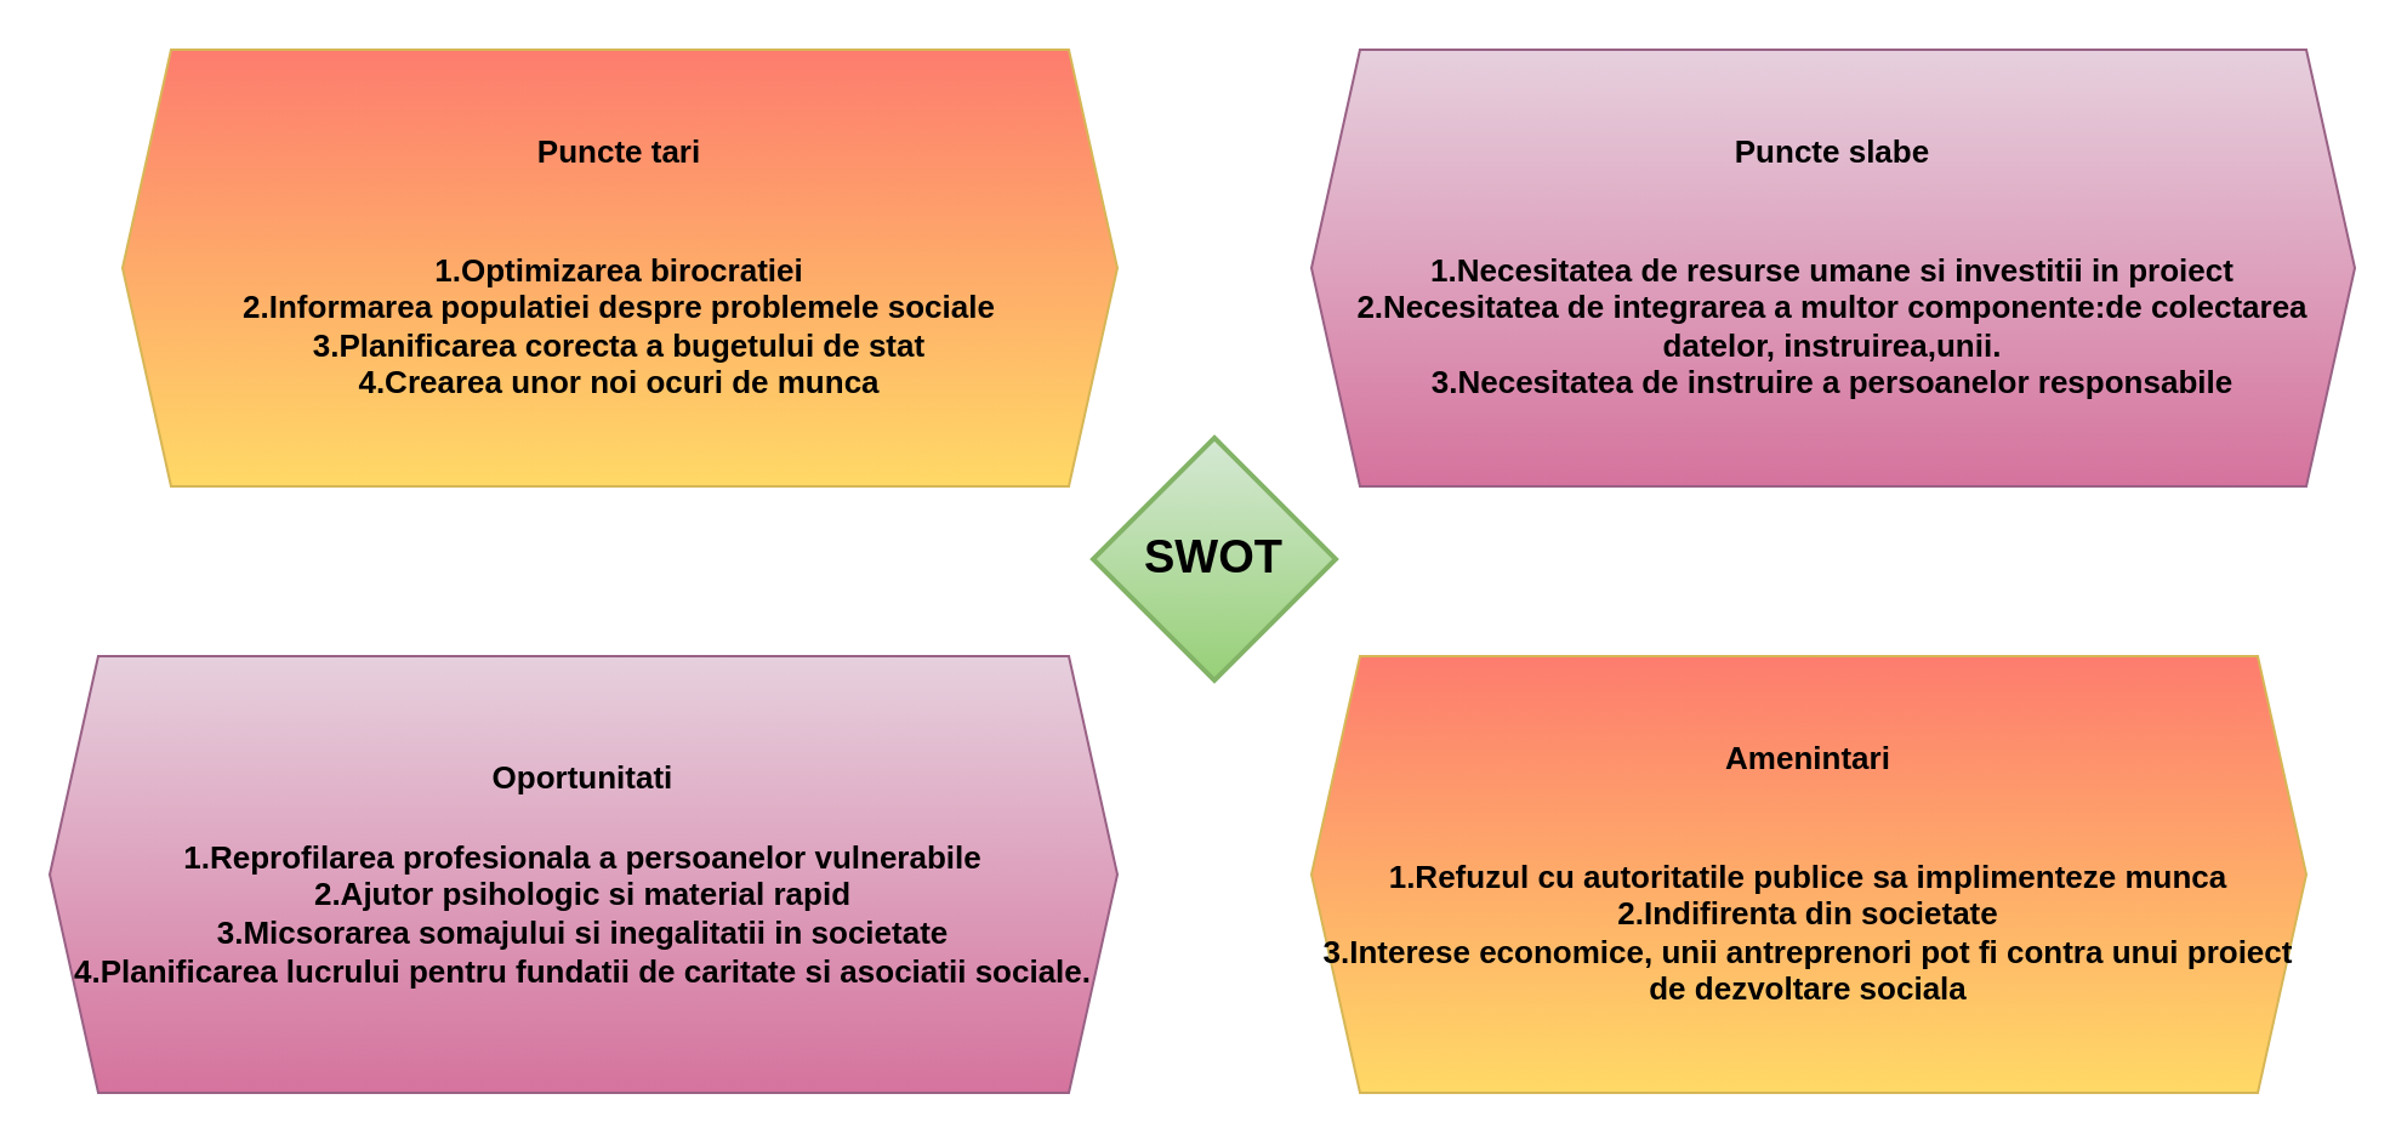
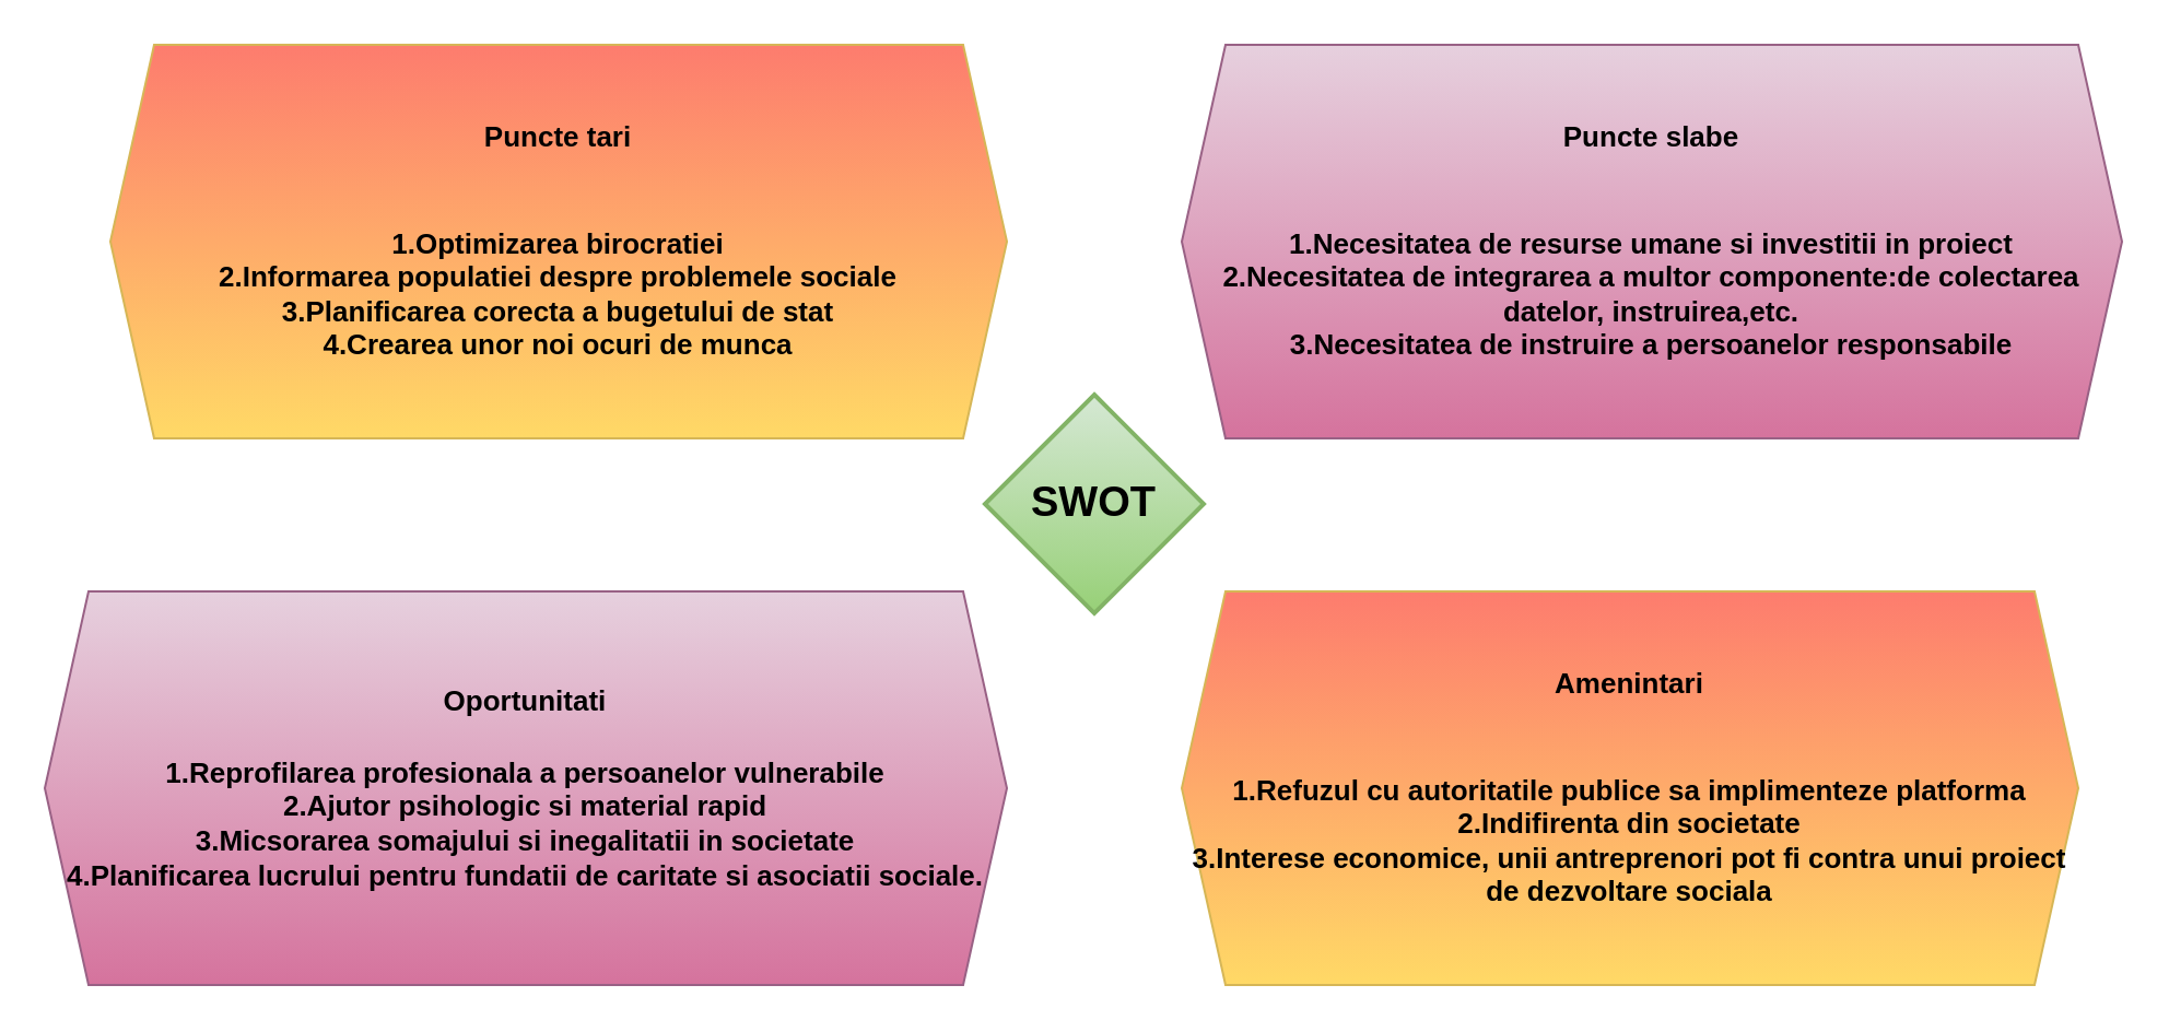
- <mxCell id="4" value="&lt;h4 style=&quot;font-size: 13px&quot;&gt;&lt;font style=&quot;font-size: 13px&quot;&gt;Puncte slabe&lt;/font&gt;&lt;/h4&gt;&lt;h4 style=&quot;font-size: 13px&quot;&gt;&lt;font style=&quot;font-size: 13px&quot;&gt;&lt;br&gt;1.Necesitatea de resurse umane si investitii in proiect&lt;br&gt;2.Necesitatea de integrarea a multor componente:de colectarea datelor, instruirea,unii.&lt;br&gt;3.Necesitatea de instruire a persoanelor responsabile&lt;/font&gt;&lt;/h4&gt;" style="shape=hexagon;perimeter=hexagonPerimeter2;whiteSpace=wrap;html=1;fixedSize=1;gradientColor=#d5739d;fillColor=#e6d0de;strokeColor=#996185;" vertex="1" parent="1"><mxGeometry x="540" y="20" width="430" height="180" as="geometry" /></mxCell>
+ <mxCell id="4" value="&lt;h4 style=&quot;font-size: 13px&quot;&gt;&lt;font style=&quot;font-size: 13px&quot;&gt;Puncte slabe&lt;/font&gt;&lt;/h4&gt;&lt;h4 style=&quot;font-size: 13px&quot;&gt;&lt;font style=&quot;font-size: 13px&quot;&gt;&lt;br&gt;1.Necesitatea de resurse umane si investitii in proiect&lt;br&gt;2.Necesitatea de integrarea a multor componente:de colectarea datelor, instruirea,etc.&lt;br&gt;3.Necesitatea de instruire a persoanelor responsabile&lt;/font&gt;&lt;/h4&gt;" style="shape=hexagon;perimeter=hexagonPerimeter2;whiteSpace=wrap;html=1;fixedSize=1;gradientColor=#d5739d;fillColor=#e6d0de;strokeColor=#996185;" vertex="1" parent="1"><mxGeometry x="540" y="20" width="430" height="180" as="geometry" /></mxCell>
- <mxCell id="6" value="&lt;h4 style=&quot;font-size: 13px&quot;&gt;Amenintari&lt;/h4&gt;&lt;h4 style=&quot;font-size: 13px&quot;&gt;&lt;br&gt;1.Refuzul cu autoritatile publice sa implimenteze munca&lt;br&gt;2.Indifirenta din societate&lt;br&gt;3.Interese economice, unii antreprenori pot fi contra unui proiect de dezvoltare sociala&lt;/h4&gt;" style="shape=hexagon;perimeter=hexagonPerimeter2;whiteSpace=wrap;html=1;fixedSize=1;gradientColor=#ffd966;strokeColor=#d6b656;fillColor=#FD7C6E;" vertex="1" parent="1"><mxGeometry x="540" y="270" width="410" height="180" as="geometry" /></mxCell>
+ <mxCell id="6" value="&lt;h4 style=&quot;font-size: 13px&quot;&gt;Amenintari&lt;/h4&gt;&lt;h4 style=&quot;font-size: 13px&quot;&gt;&lt;br&gt;1.Refuzul cu autoritatile publice sa implimenteze platforma&lt;br&gt;2.Indifirenta din societate&lt;br&gt;3.Interese economice, unii antreprenori pot fi contra unui proiect de dezvoltare sociala&lt;/h4&gt;" style="shape=hexagon;perimeter=hexagonPerimeter2;whiteSpace=wrap;html=1;fixedSize=1;gradientColor=#ffd966;strokeColor=#d6b656;fillColor=#FD7C6E;" vertex="1" parent="1"><mxGeometry x="540" y="270" width="410" height="180" as="geometry" /></mxCell>
